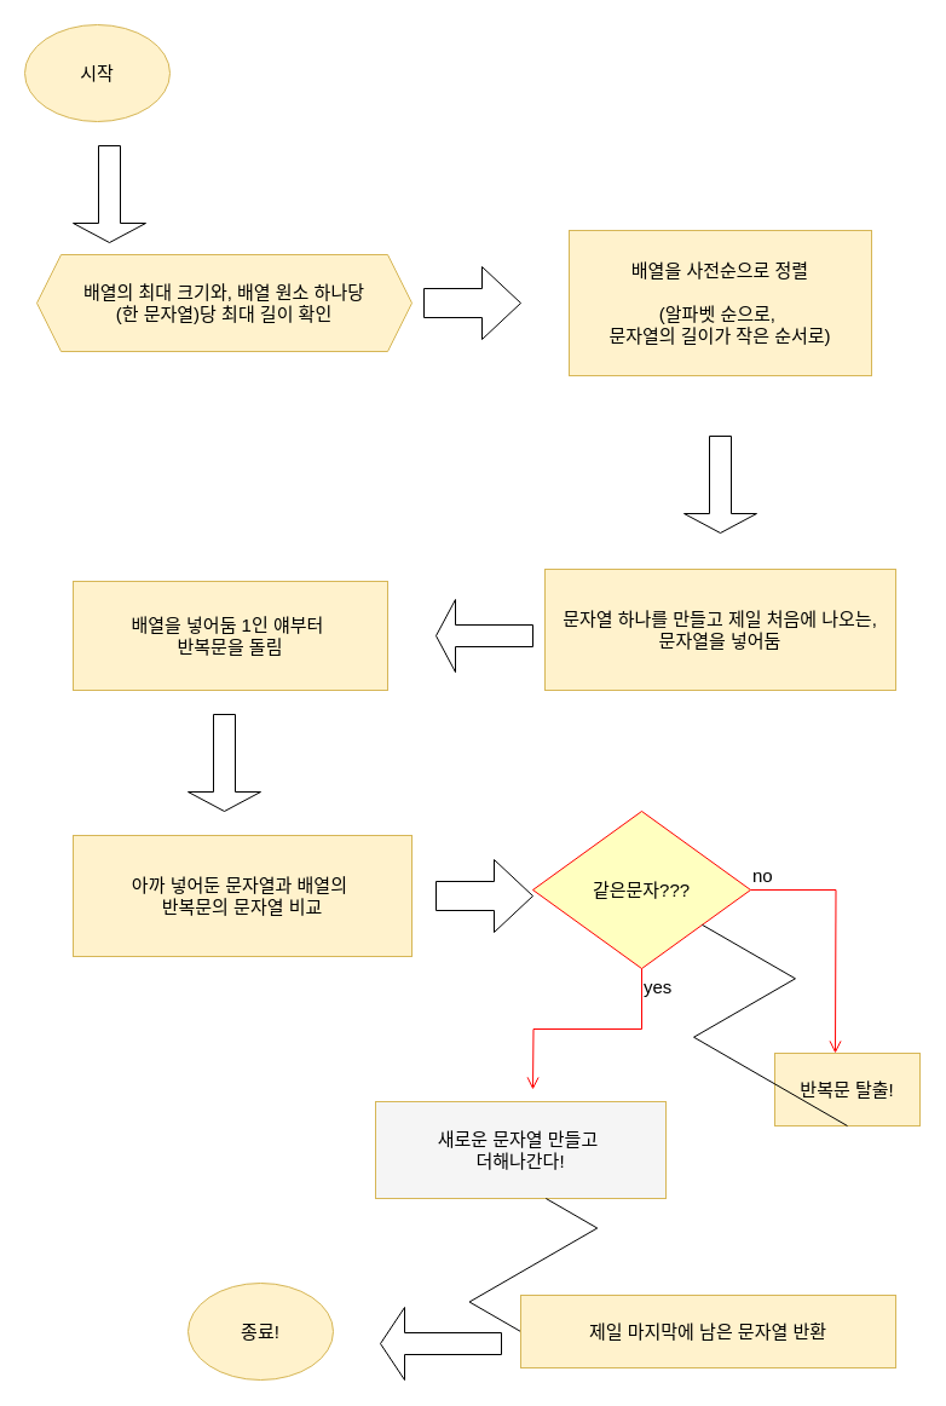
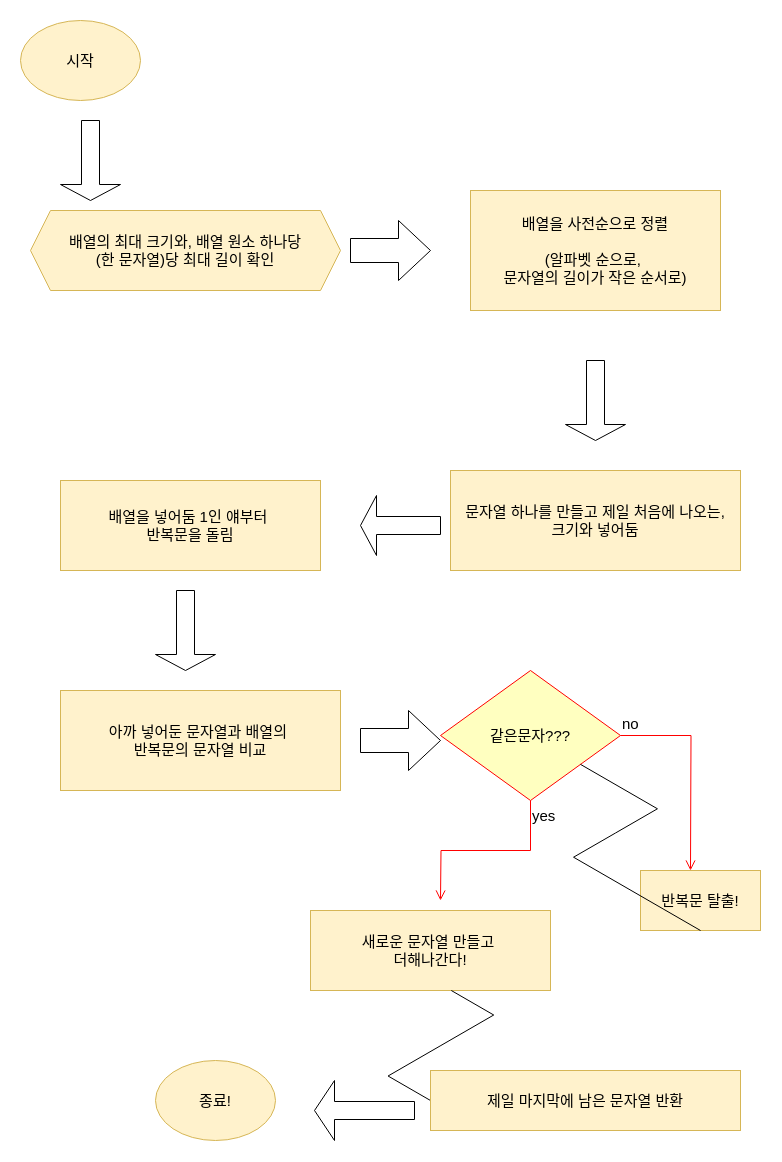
- <mxCell id="8" value="문자열 하나를 만들고 제일 처음에 나오는,&lt;br&gt;문자열을 넣어둠" style="rounded=0;whiteSpace=wrap;html=1;fontSize=15;fillColor=#fff2cc;strokeColor=#d6b656;" vertex="1" parent="1"><mxGeometry x="450" y="470" width="290" height="100" as="geometry" /></mxCell>
+ <mxCell id="8" value="문자열 하나를 만들고 제일 처음에 나오는,&lt;br&gt;크기와 넣어둠" style="rounded=0;whiteSpace=wrap;html=1;fontSize=15;fillColor=#fff2cc;strokeColor=#d6b656;" vertex="1" parent="1"><mxGeometry x="450" y="470" width="290" height="100" as="geometry" /></mxCell>
- <mxCell id="17" value="새로운 문자열 만들고&amp;nbsp;&lt;br&gt;더해나간다!" style="rounded=0;whiteSpace=wrap;html=1;fontSize=15;fillColor=#f5f5f5;strokeColor=#d6b656;" vertex="1" parent="1"><mxGeometry x="310" y="910" width="240" height="80" as="geometry" /></mxCell>
+ <mxCell id="17" value="새로운 문자열 만들고&amp;nbsp;&lt;br&gt;더해나간다!" style="rounded=0;whiteSpace=wrap;html=1;fontSize=15;fillColor=#fff2cc;strokeColor=#d6b656;" vertex="1" parent="1"><mxGeometry x="310" y="910" width="240" height="80" as="geometry" /></mxCell>
